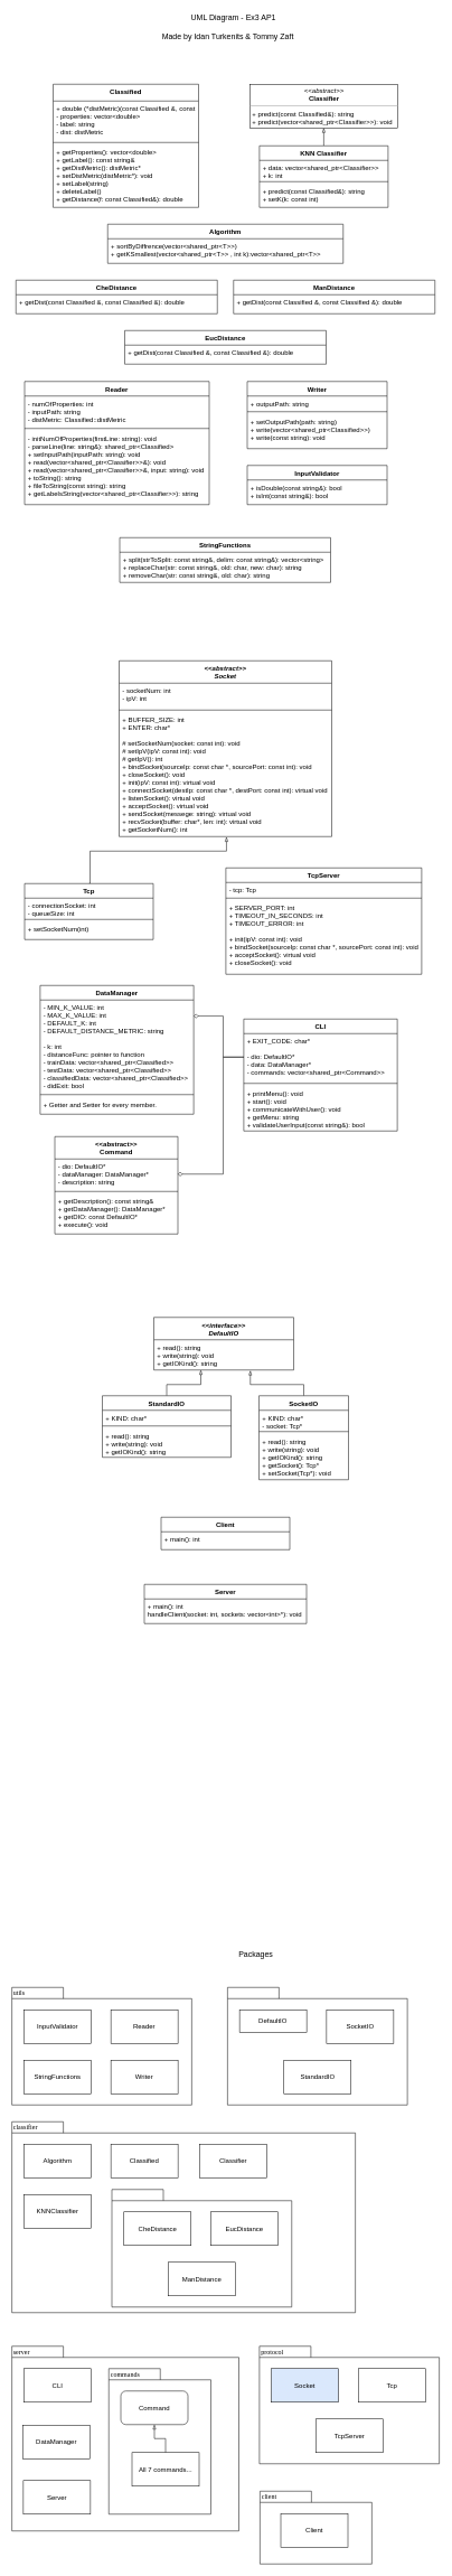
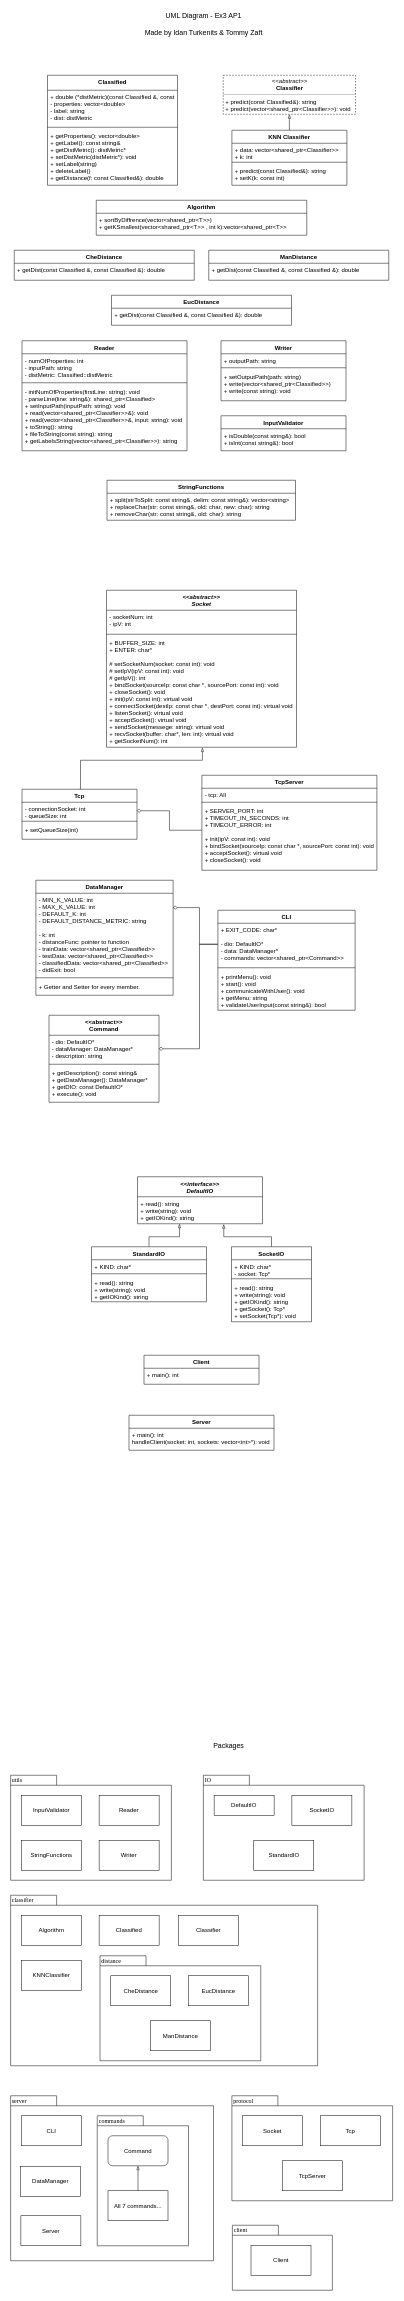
- <mxCell id="12" value="UML Diagram - Ex3 AP1" style="text;html=1;resizable=0;autosize=1;align=center;verticalAlign=middle;points=[];fillColor=none;strokeColor=none;rounded=0;fontSize=14;" parent="1" vertex="1"><mxGeometry x="331" y="20" width="170" height="20" as="geometry" /></mxCell>
+ <mxCell id="12" value="UML Diagram - Ex3 AP1" style="text;html=1;resizable=0;autosize=1;align=center;verticalAlign=middle;points=[];fillColor=none;strokeColor=none;rounded=0;fontSize=14;" parent="1" vertex="1"><mxGeometry x="321" y="20" width="170" height="20" as="geometry" /></mxCell>
- <mxCell id="11" value="&lt;p style=&quot;margin: 0px ; margin-top: 4px ; text-align: center&quot;&gt;&lt;i&gt;&amp;lt;&amp;lt;abstract&amp;gt;&amp;gt;&lt;/i&gt;&lt;br&gt;&lt;b&gt;Classifier&lt;/b&gt;&lt;/p&gt;&lt;hr size=&quot;1&quot;&gt;&lt;p style=&quot;margin: 0px ; margin-left: 4px&quot;&gt;+ predict(const Classified&amp;amp;): string&lt;/p&gt;&lt;p style=&quot;margin: 0px ; margin-left: 4px&quot;&gt;+ predict(vector&amp;lt;shared_ptr&amp;lt;Classifier&amp;gt;&amp;gt;): void&lt;br&gt;&lt;br&gt;&lt;/p&gt;" style="verticalAlign=top;align=left;overflow=fill;fontSize=12;fontFamily=Helvetica;html=1;" parent="1" vertex="1"><mxGeometry x="445.5" y="150" width="264.5" height="78" as="geometry" /></mxCell>
+ <mxCell id="11" value="&lt;p style=&quot;margin: 0px ; margin-top: 4px ; text-align: center&quot;&gt;&lt;i&gt;&amp;lt;&amp;lt;abstract&amp;gt;&amp;gt;&lt;/i&gt;&lt;br&gt;&lt;b&gt;Classifier&lt;/b&gt;&lt;/p&gt;&lt;hr size=&quot;1&quot;&gt;&lt;p style=&quot;margin: 0px ; margin-left: 4px&quot;&gt;+ predict(const Classified&amp;amp;): string&lt;/p&gt;&lt;p style=&quot;margin: 0px ; margin-left: 4px&quot;&gt;+ predict(vector&amp;lt;shared_ptr&amp;lt;Classifier&amp;gt;&amp;gt;): void&lt;br&gt;&lt;br&gt;&lt;/p&gt;" style="verticalAlign=top;align=left;overflow=fill;fontSize=12;fontFamily=Helvetica;html=1;dashed=1;" parent="1" vertex="1"><mxGeometry x="445.5" y="150" width="264.5" height="78" as="geometry" /></mxCell>
- <mxCell id="38" value="- tcp: Tcp" style="text;strokeColor=none;fillColor=none;align=left;verticalAlign=top;spacingLeft=4;spacingRight=4;overflow=hidden;rotatable=0;points=[[0,0.5],[1,0.5]];portConstraint=eastwest;" vertex="1" parent="37"><mxGeometry y="26" width="350" height="24" as="geometry" /></mxCell>
+ <mxCell id="38" value="- tcp: All" style="text;strokeColor=none;fillColor=none;align=left;verticalAlign=top;spacingLeft=4;spacingRight=4;overflow=hidden;rotatable=0;points=[[0,0.5],[1,0.5]];portConstraint=eastwest;" vertex="1" parent="37"><mxGeometry y="26" width="350" height="24" as="geometry" /></mxCell>
+ <mxCell id="41" style="edgeStyle=orthogonalEdgeStyle;rounded=0;orthogonalLoop=1;jettySize=auto;html=1;endArrow=diamond;endFill=0;entryX=1;entryY=0.5;entryDx=0;entryDy=0;exitX=0;exitY=0.394;exitDx=0;exitDy=0;exitPerimeter=0;" edge="1" parent="1" source="40" target="34"><mxGeometry relative="1" as="geometry"><mxPoint x="298" y="1638" as="targetPoint" /><mxPoint x="308" y="1648" as="sourcePoint" /></mxGeometry></mxCell>
- <mxCell id="36" value="+ setSocketNum(int)" style="text;strokeColor=none;fillColor=none;align=left;verticalAlign=top;spacingLeft=4;spacingRight=4;overflow=hidden;rotatable=0;points=[[0,0.5],[1,0.5]];portConstraint=eastwest;" vertex="1" parent="33"><mxGeometry y="68" width="230" height="32" as="geometry" /></mxCell>
+ <mxCell id="36" value="+ setQueueSize(int)" style="text;strokeColor=none;fillColor=none;align=left;verticalAlign=top;spacingLeft=4;spacingRight=4;overflow=hidden;rotatable=0;points=[[0,0.5],[1,0.5]];portConstraint=eastwest;" vertex="1" parent="33"><mxGeometry y="68" width="230" height="32" as="geometry" /></mxCell>
+ <mxCell id="63" value="&lt;font style=&quot;font-size: 12px&quot;&gt;IO&lt;/font&gt;" style="text;html=1;align=left;verticalAlign=top;spacingTop=-4;fontSize=10;fontFamily=Verdana" vertex="1" parent="1"><mxGeometry x="406.75" y="3550" width="130" height="20" as="geometry" /></mxCell>
+ <mxCell id="105" value="&lt;font style=&quot;font-size: 12px&quot;&gt;distance&lt;/font&gt;" style="text;html=1;align=left;verticalAlign=top;spacingTop=-4;fontSize=10;fontFamily=Verdana" vertex="1" parent="1"><mxGeometry x="200" y="3911" width="130" height="20" as="geometry" /></mxCell>
- <mxCell id="89" value="Socket" style="whiteSpace=wrap;html=1;fillColor=#dae8fc;" vertex="1" parent="1"><mxGeometry x="484.25" y="4231" width="120" height="60" as="geometry" /></mxCell>
+ <mxCell id="89" value="Socket" style="whiteSpace=wrap;html=1;" vertex="1" parent="1"><mxGeometry x="484.25" y="4231" width="120" height="60" as="geometry" /></mxCell>
- <mxCell id="118" value="All 7 commands..." style="whiteSpace=wrap;html=1;" vertex="1" parent="1"><mxGeometry x="235" y="4381" width="120" height="60" as="geometry" /></mxCell>
+ <mxCell id="118" value="All 7 commands..." style="whiteSpace=wrap;html=1;" vertex="1" parent="1"><mxGeometry x="215" y="4381" width="120" height="60" as="geometry" /></mxCell>
